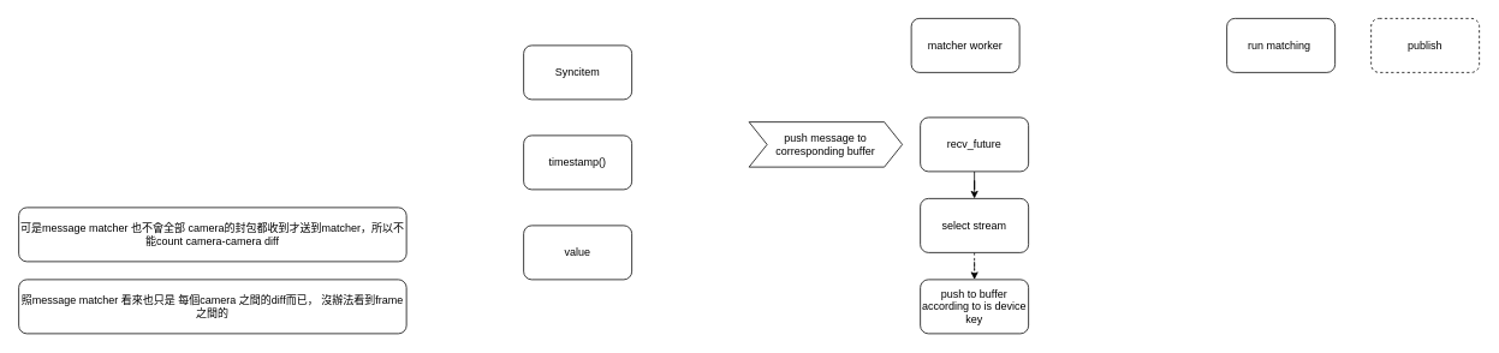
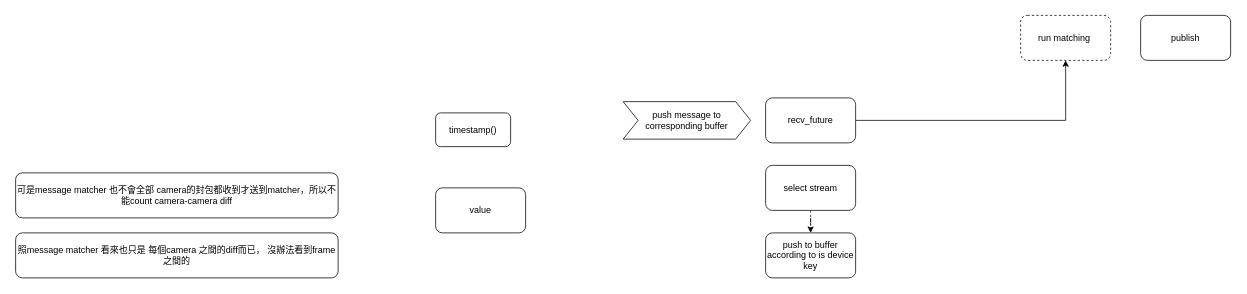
- <mxCell id="2" value="matcher worker" style="rounded=1;whiteSpace=wrap;html=1;" vertex="1" parent="1"><mxGeometry x="1010" y="20" width="120" height="60" as="geometry" /></mxCell>
- <mxCell id="11" value="run matching&amp;nbsp;" style="rounded=1;whiteSpace=wrap;html=1;" vertex="1" parent="1"><mxGeometry x="1360" y="20" width="120" height="60" as="geometry" /></mxCell>
+ <mxCell id="11" value="run matching&amp;nbsp;" style="rounded=1;whiteSpace=wrap;html=1;dashed=1;" vertex="1" parent="1"><mxGeometry x="1360" y="20" width="120" height="60" as="geometry" /></mxCell>
- <mxCell id="12" value="publish" style="rounded=1;whiteSpace=wrap;html=1;dashed=1;" vertex="1" parent="1"><mxGeometry x="1520" y="20" width="120" height="60" as="geometry" /></mxCell>
+ <mxCell id="12" value="publish" style="rounded=1;whiteSpace=wrap;html=1;" vertex="1" parent="1"><mxGeometry x="1520" y="20" width="120" height="60" as="geometry" /></mxCell>
- <mxCell id="13" value="Syncitem" style="rounded=1;whiteSpace=wrap;html=1;" vertex="1" parent="1"><mxGeometry x="580" y="50" width="120" height="60" as="geometry" /></mxCell>
- <mxCell id="14" value="timestamp()" style="rounded=1;whiteSpace=wrap;html=1;" vertex="1" parent="1"><mxGeometry x="580" y="150" width="120" height="60" as="geometry" /></mxCell>
+ <mxCell id="14" value="timestamp()" style="rounded=1;whiteSpace=wrap;html=1;" vertex="1" parent="1"><mxGeometry x="580" y="150" width="100" height="45" as="geometry" /></mxCell>
- <mxCell id="3" value="" style="edgeStyle=orthogonalEdgeStyle;rounded=0;orthogonalLoop=1;jettySize=auto;html=1;" edge="1" parent="1" source="4" target="7"><mxGeometry relative="1" as="geometry" /></mxCell>
+ <mxCell id="3" value="" style="edgeStyle=orthogonalEdgeStyle;rounded=0;orthogonalLoop=1;jettySize=auto;html=1;" edge="1" parent="1" source="4" target="11"><mxGeometry relative="1" as="geometry" /></mxCell>
